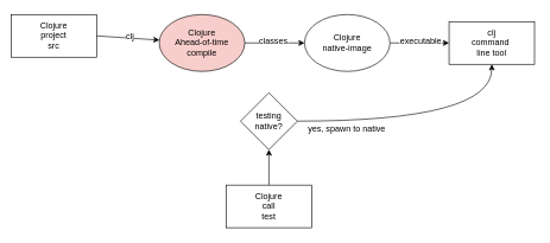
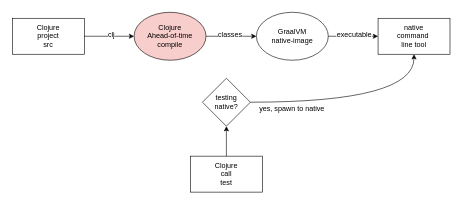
- <mxCell id="2" value="Clojure&lt;br&gt;project&lt;br&gt;src" style="rounded=0;whiteSpace=wrap;html=1;" parent="1" vertex="1"><mxGeometry x="15" y="20" width="120" height="60" as="geometry" /></mxCell>
+ <mxCell id="2" value="Clojure&lt;br&gt;project&lt;br&gt;src" style="rounded=0;whiteSpace=wrap;html=1;" parent="1" vertex="1"><mxGeometry x="20" y="30" width="120" height="60" as="geometry" /></mxCell>
- <mxCell id="4" value="Clojure&lt;br&gt;native-image" style="ellipse;whiteSpace=wrap;html=1;" parent="1" vertex="1"><mxGeometry x="427" y="20" width="120" height="80" as="geometry" /></mxCell>
+ <mxCell id="4" value="GraalVM&lt;br&gt;native-image" style="ellipse;whiteSpace=wrap;html=1;" parent="1" vertex="1"><mxGeometry x="427" y="20" width="120" height="80" as="geometry" /></mxCell>
- <mxCell id="10" value="clj&lt;br&gt;command&amp;nbsp;&lt;br&gt;line tool" style="rounded=0;whiteSpace=wrap;html=1;" parent="1" vertex="1"><mxGeometry x="630" y="30" width="120" height="60" as="geometry" /></mxCell>
+ <mxCell id="10" value="native&lt;br&gt;command&amp;nbsp;&lt;br&gt;line tool" style="rounded=0;whiteSpace=wrap;html=1;" parent="1" vertex="1"><mxGeometry x="630" y="30" width="120" height="60" as="geometry" /></mxCell>
